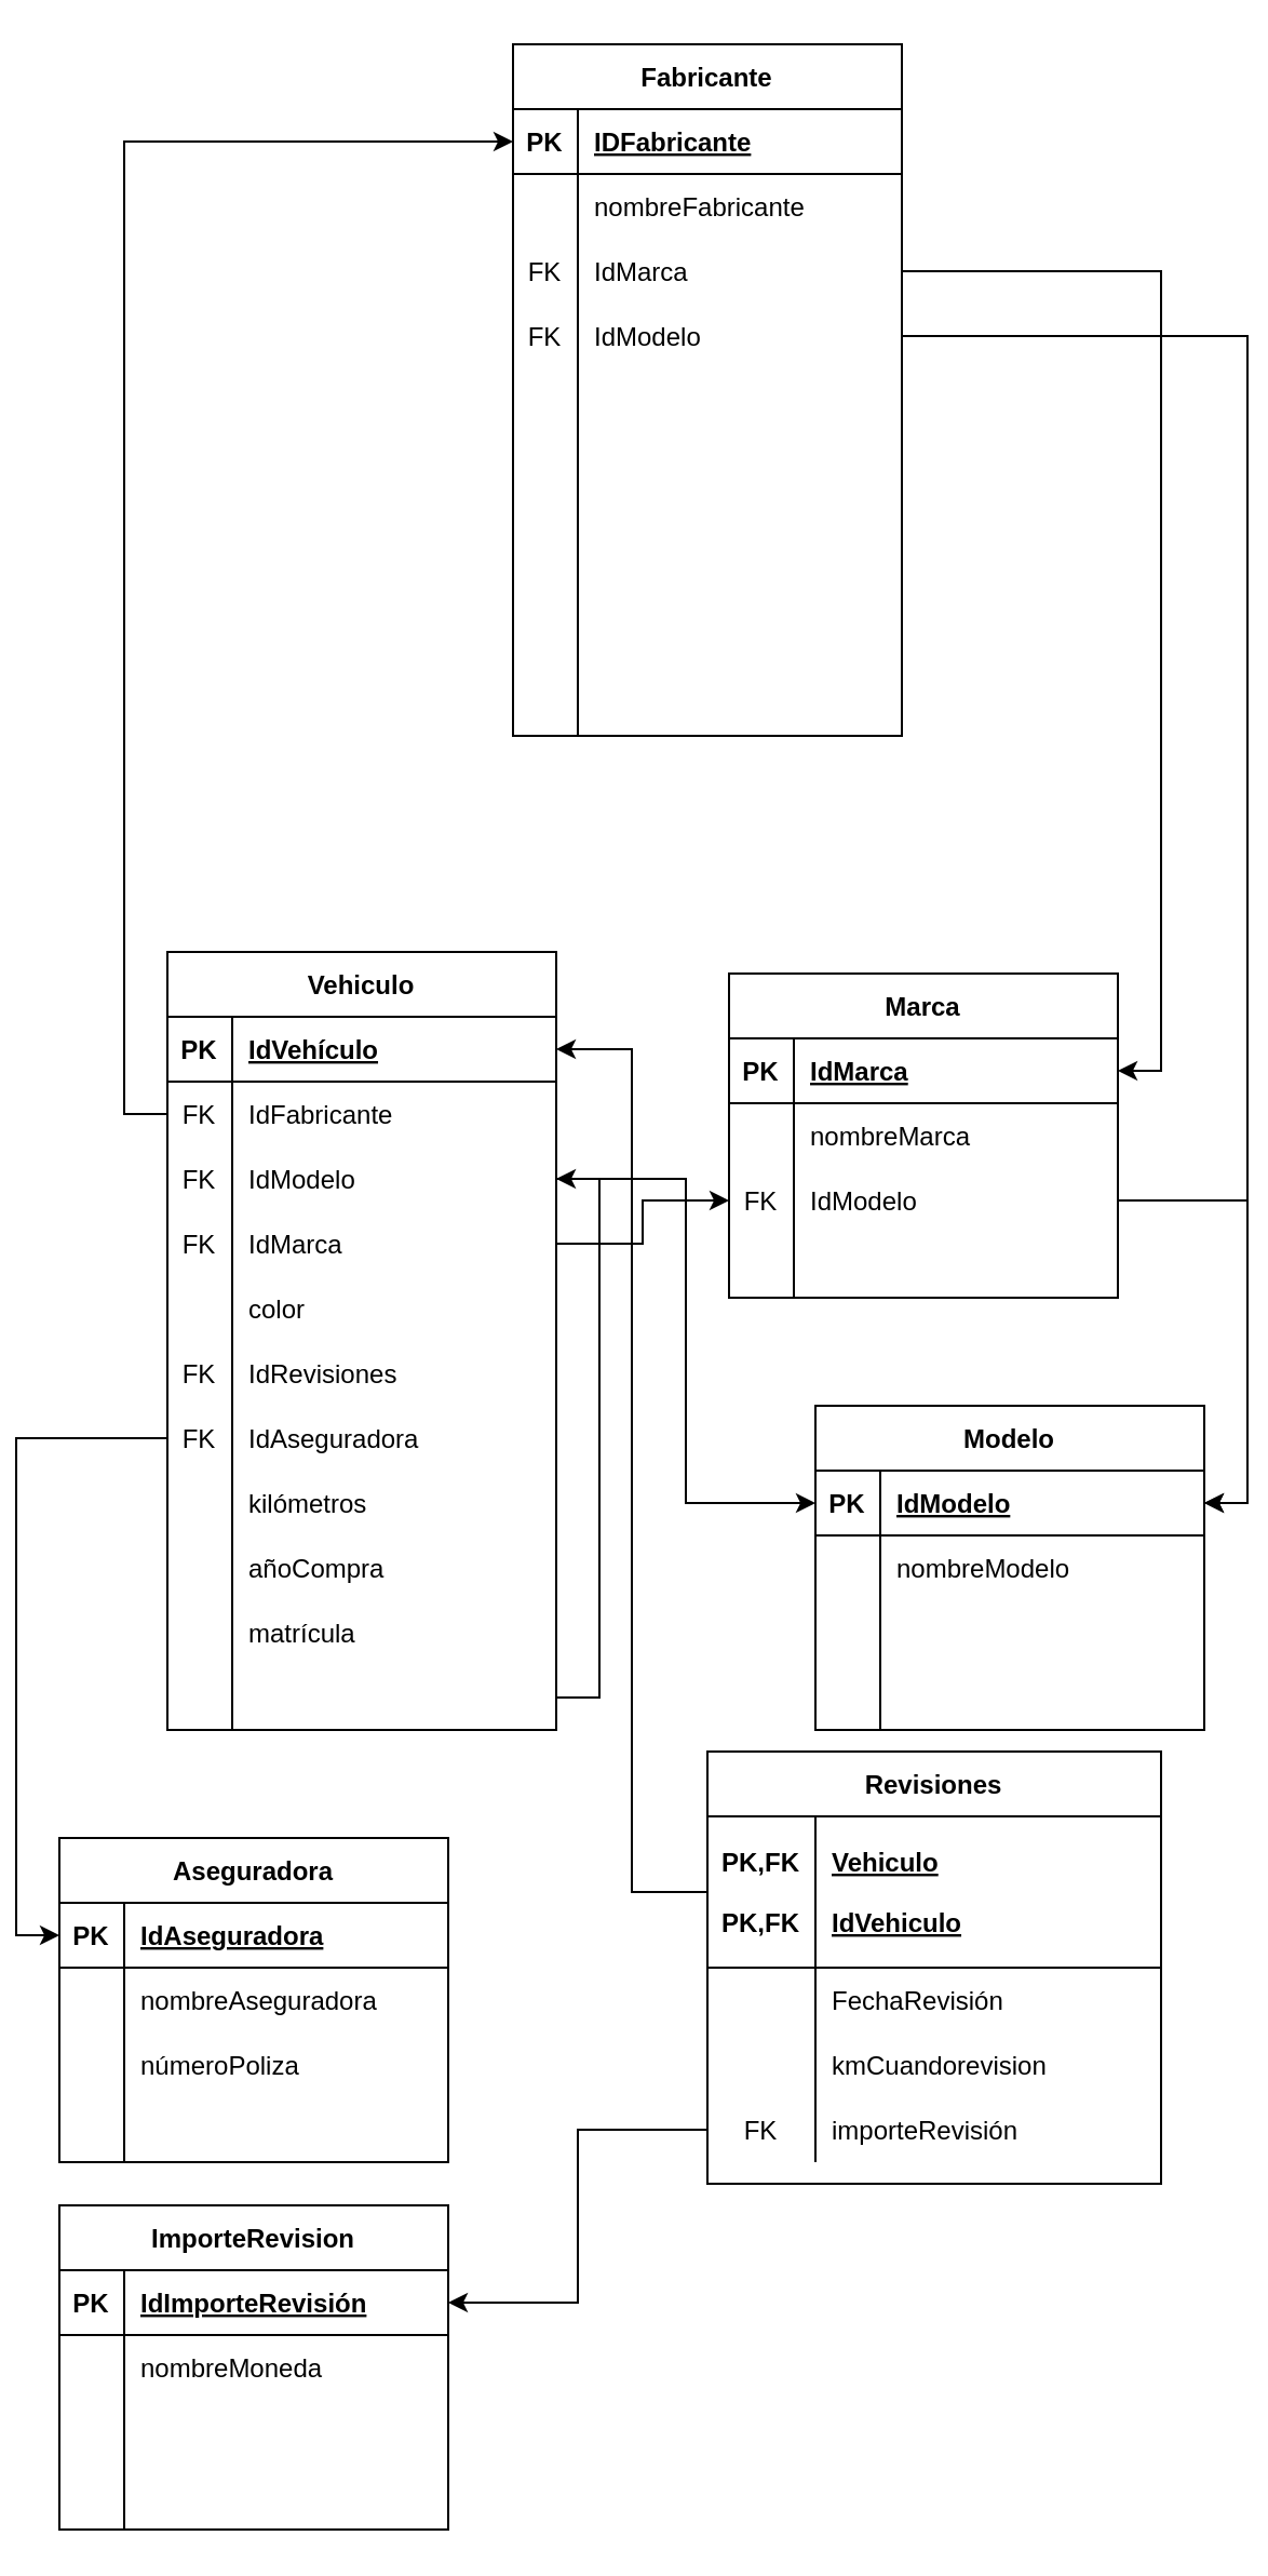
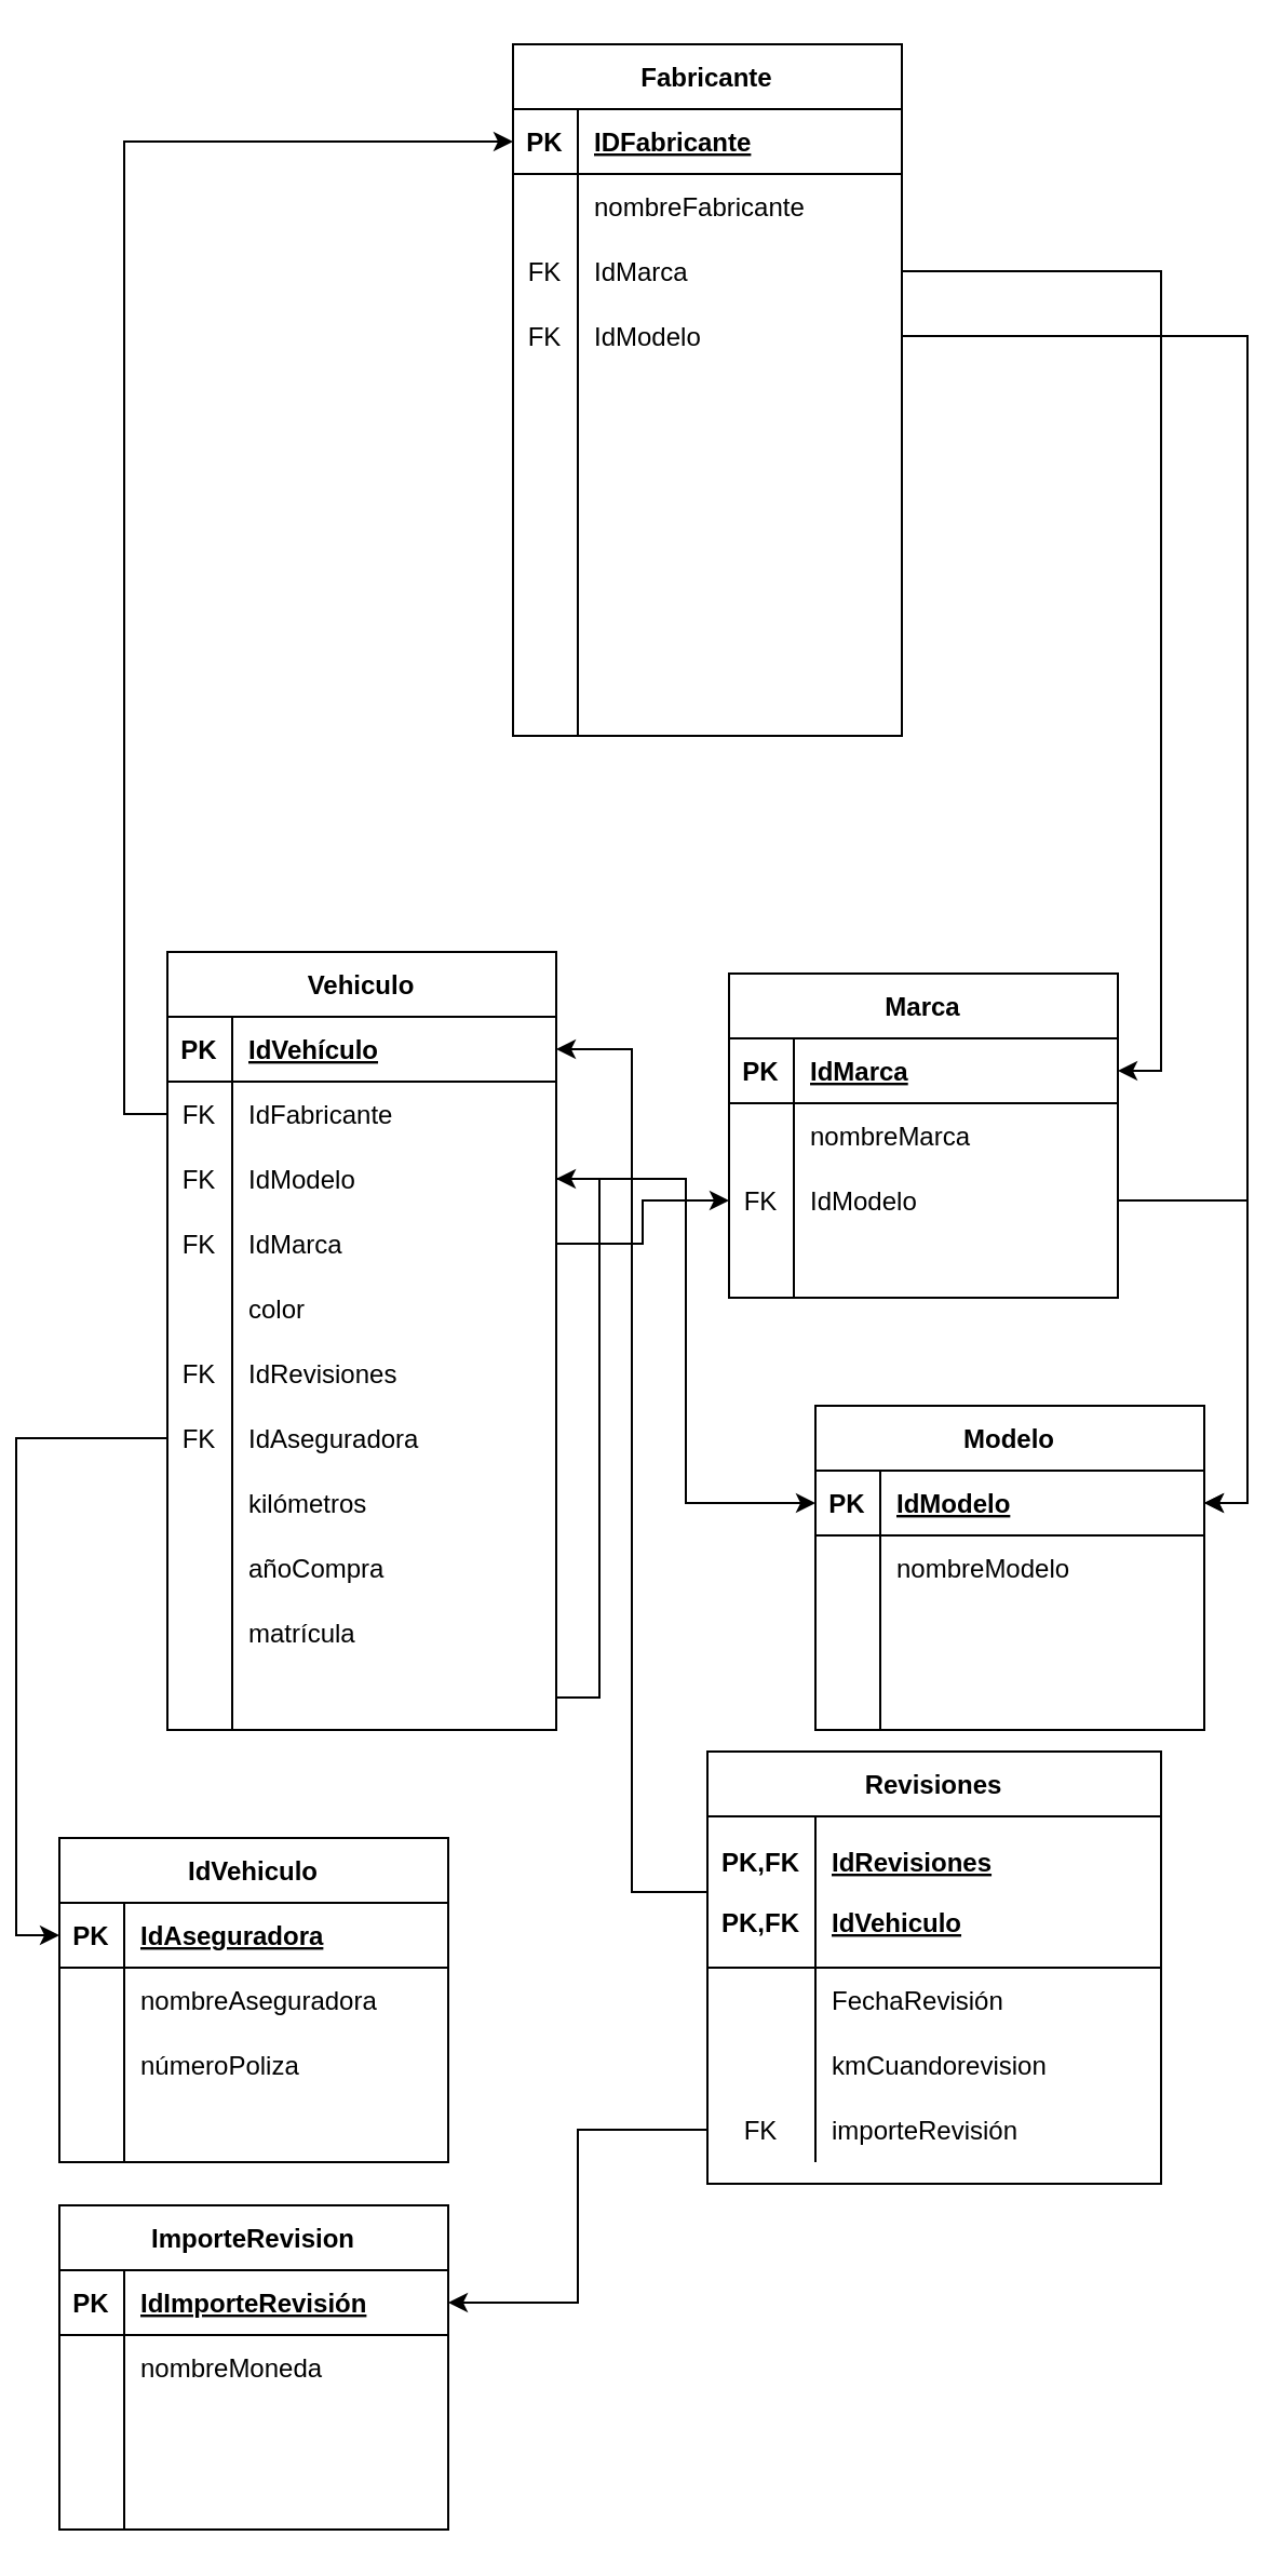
- <mxCell id="78" value="Vehiculo&#10;&#10;IdVehiculo" style="shape=partialRectangle;connectable=0;fillColor=none;top=0;left=0;bottom=0;right=0;align=left;spacingLeft=6;fontStyle=5;overflow=hidden;" parent="76" vertex="1"><mxGeometry x="50" width="160" height="70" as="geometry"><mxRectangle width="160" height="70" as="alternateBounds" /></mxGeometry></mxCell>
+ <mxCell id="78" value="IdRevisiones&#10;&#10;IdVehiculo" style="shape=partialRectangle;connectable=0;fillColor=none;top=0;left=0;bottom=0;right=0;align=left;spacingLeft=6;fontStyle=5;overflow=hidden;" parent="76" vertex="1"><mxGeometry x="50" width="160" height="70" as="geometry"><mxRectangle width="160" height="70" as="alternateBounds" /></mxGeometry></mxCell>
- <mxCell id="62" value="Aseguradora" style="shape=table;startSize=30;container=1;collapsible=1;childLayout=tableLayout;fixedRows=1;rowLines=0;fontStyle=1;align=center;resizeLast=1;" parent="1" vertex="1"><mxGeometry x="20" y="850" width="180" height="150" as="geometry" /></mxCell>
+ <mxCell id="62" value="IdVehiculo" style="shape=table;startSize=30;container=1;collapsible=1;childLayout=tableLayout;fixedRows=1;rowLines=0;fontStyle=1;align=center;resizeLast=1;" parent="1" vertex="1"><mxGeometry x="20" y="850" width="180" height="150" as="geometry" /></mxCell>
